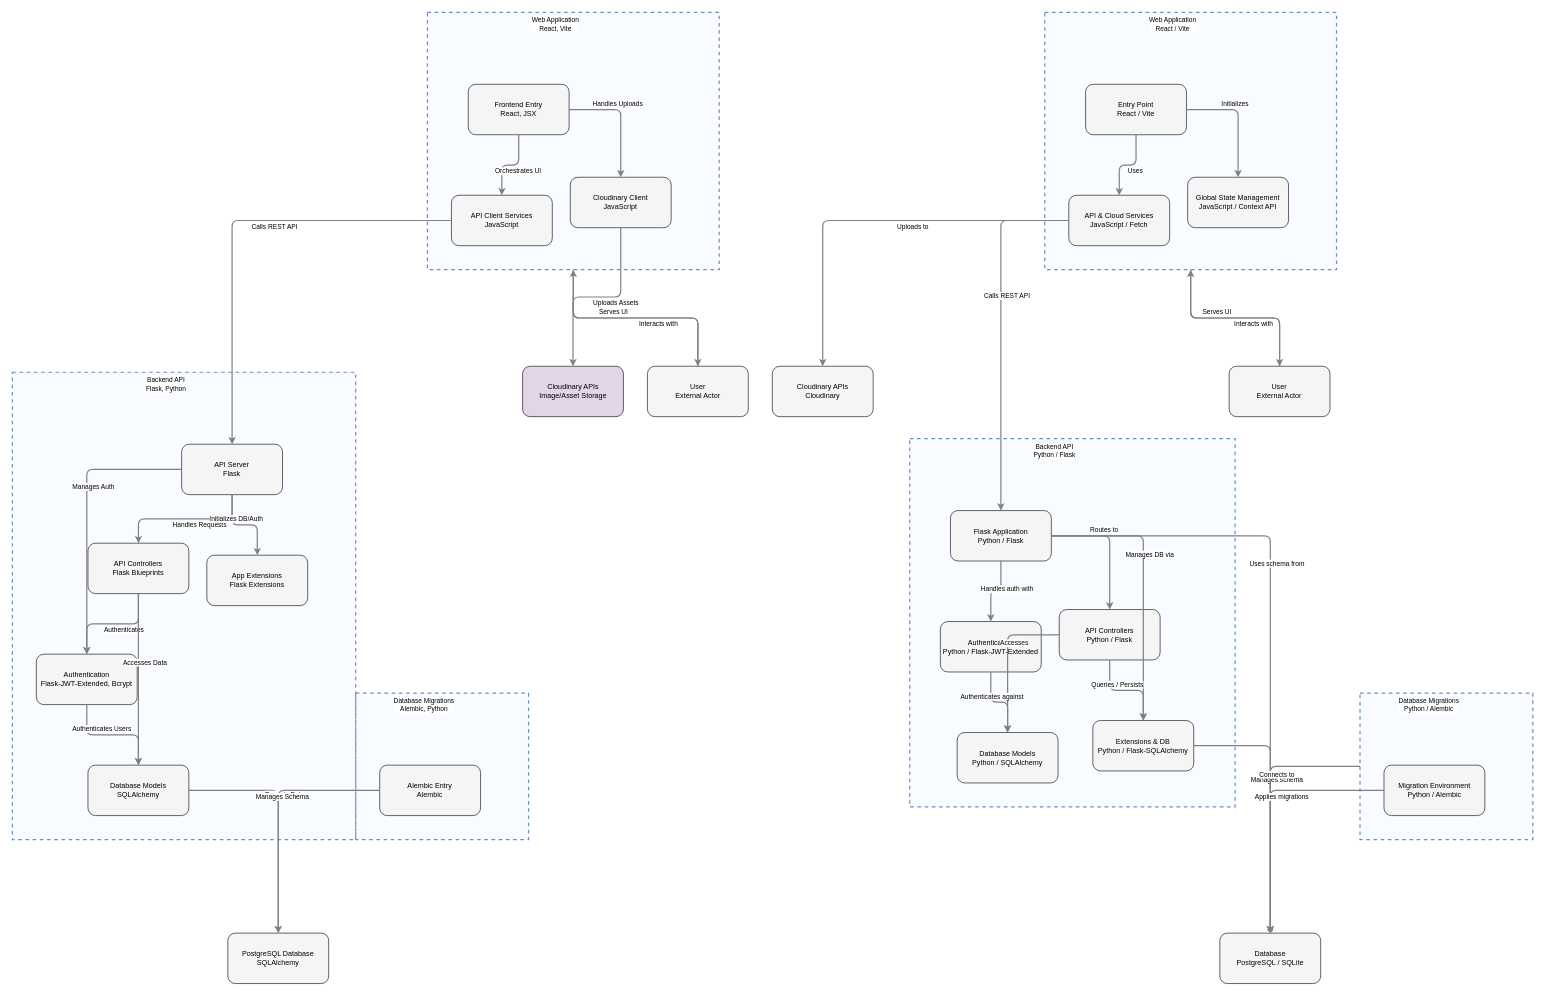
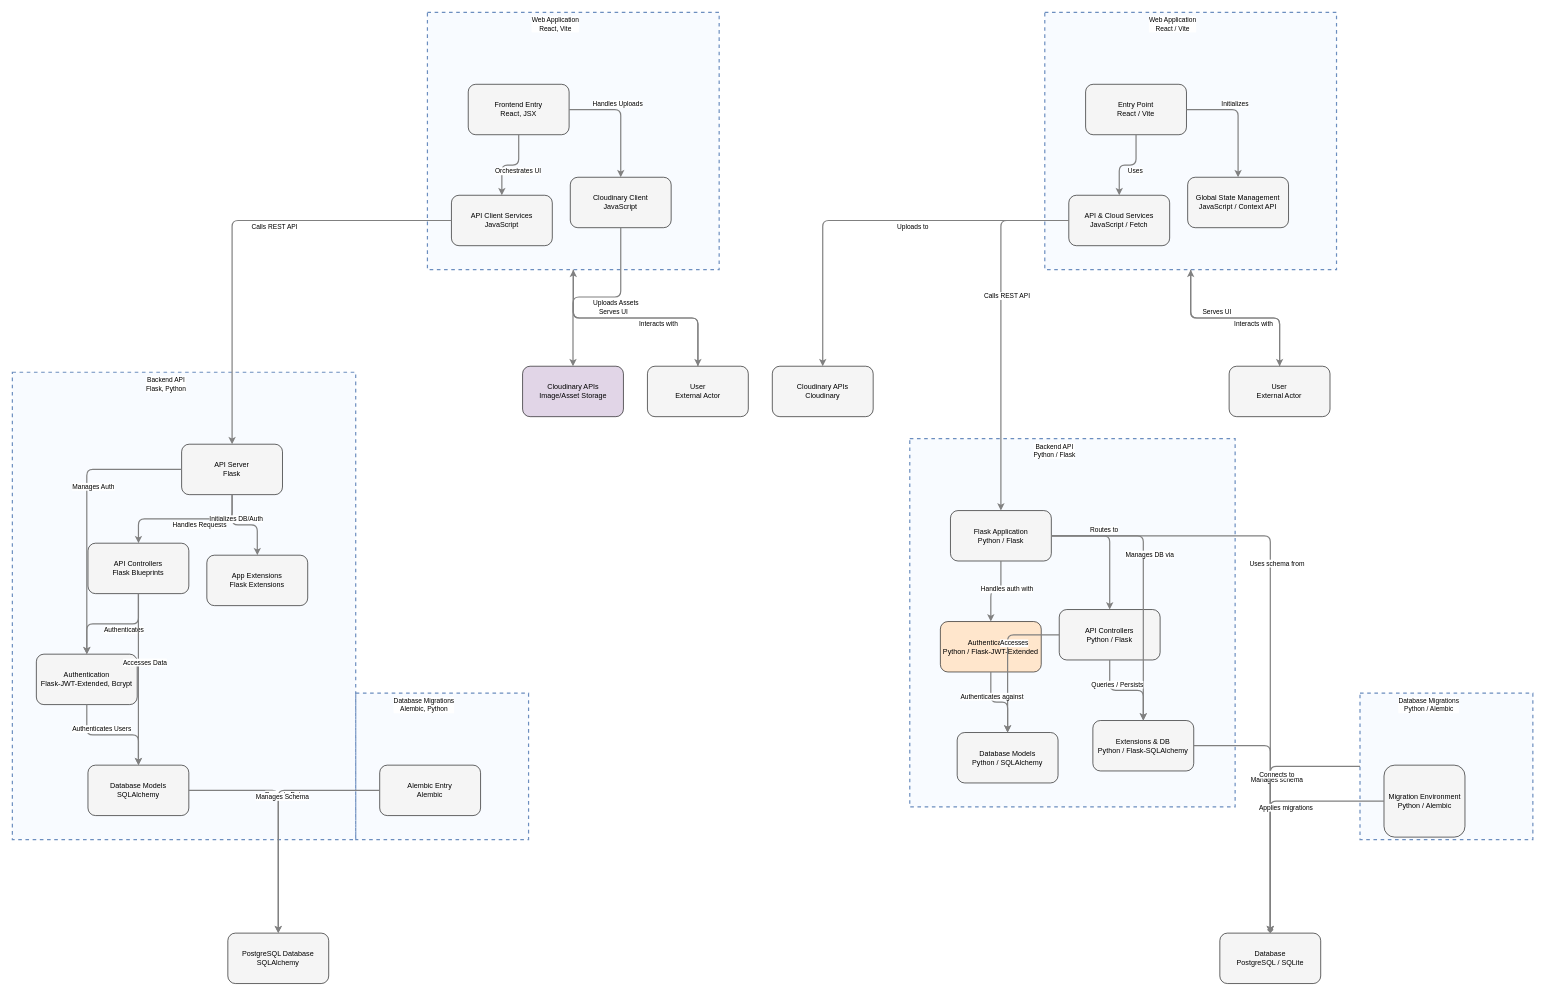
- <mxCell id="34" value="Authentication&lt;br&gt;Python / Flask-JWT-Extended" style="rounded=1;whiteSpace=wrap;html=1;fillColor=#f5f5f5" vertex="1" parent="10"><mxGeometry x="51" y="305" width="168.158" height="84.079" as="geometry" /></mxCell>
+ <mxCell id="34" value="Authentication&lt;br&gt;Python / Flask-JWT-Extended" style="rounded=1;whiteSpace=wrap;html=1;fillColor=#ffe6cc;" vertex="1" parent="10"><mxGeometry x="51" y="305" width="168.158" height="84.079" as="geometry" /></mxCell>
- <mxCell id="37" value="Migration Environment&lt;br&gt;Python / Alembic" style="rounded=1;whiteSpace=wrap;html=1;fillColor=#f5f5f5" vertex="1" parent="8"><mxGeometry x="40" y="120" width="168.158" height="84.079" as="geometry" /></mxCell>
+ <mxCell id="37" value="Migration Environment&lt;br&gt;Python / Alembic" style="rounded=1;whiteSpace=wrap;html=1;fillColor=#f5f5f5" vertex="1" parent="8"><mxGeometry x="40" y="120" width="135" height="120" as="geometry" /></mxCell>
